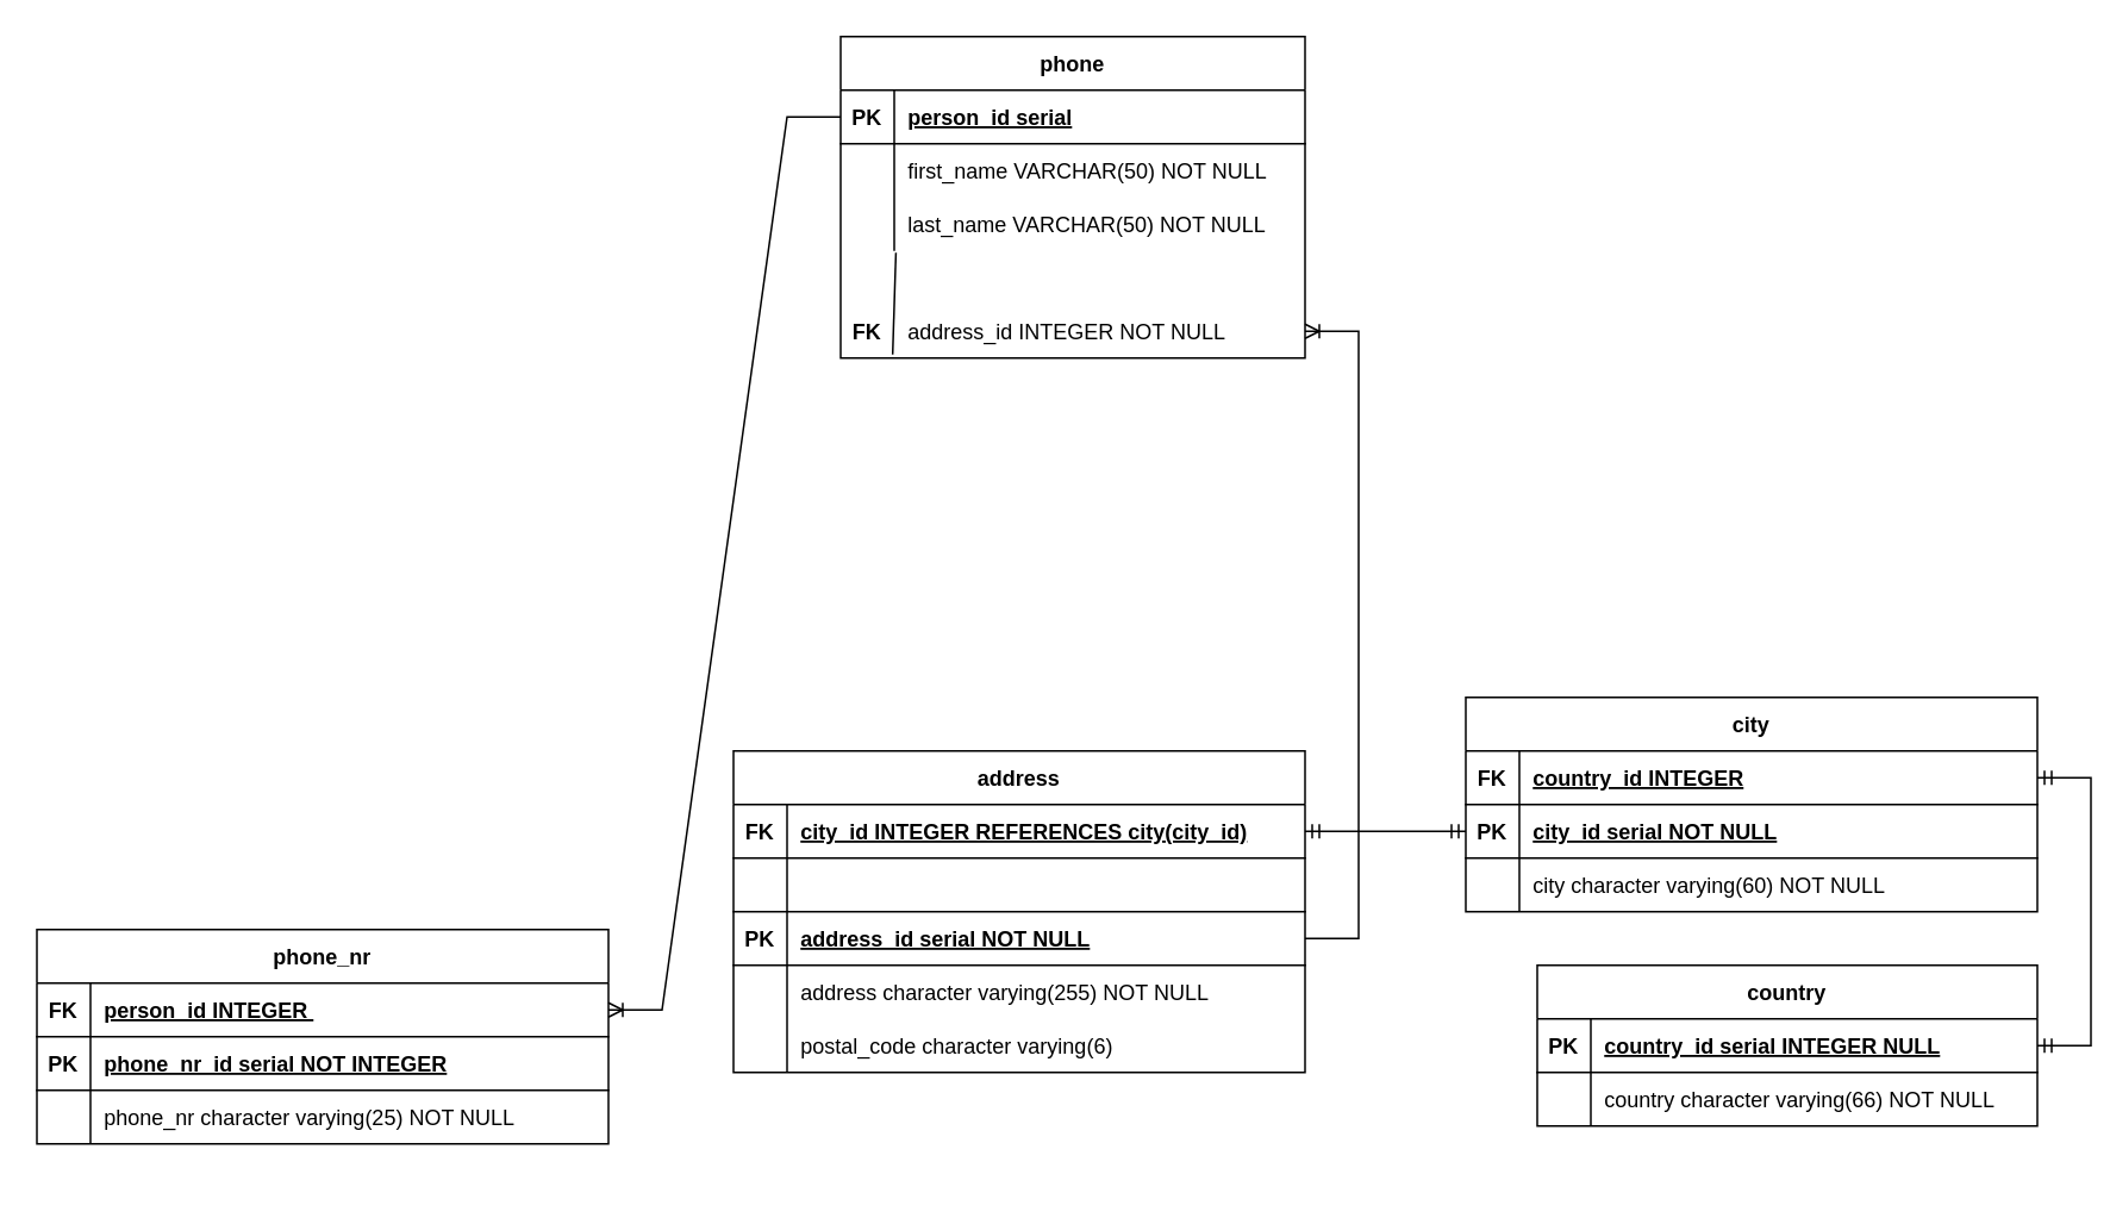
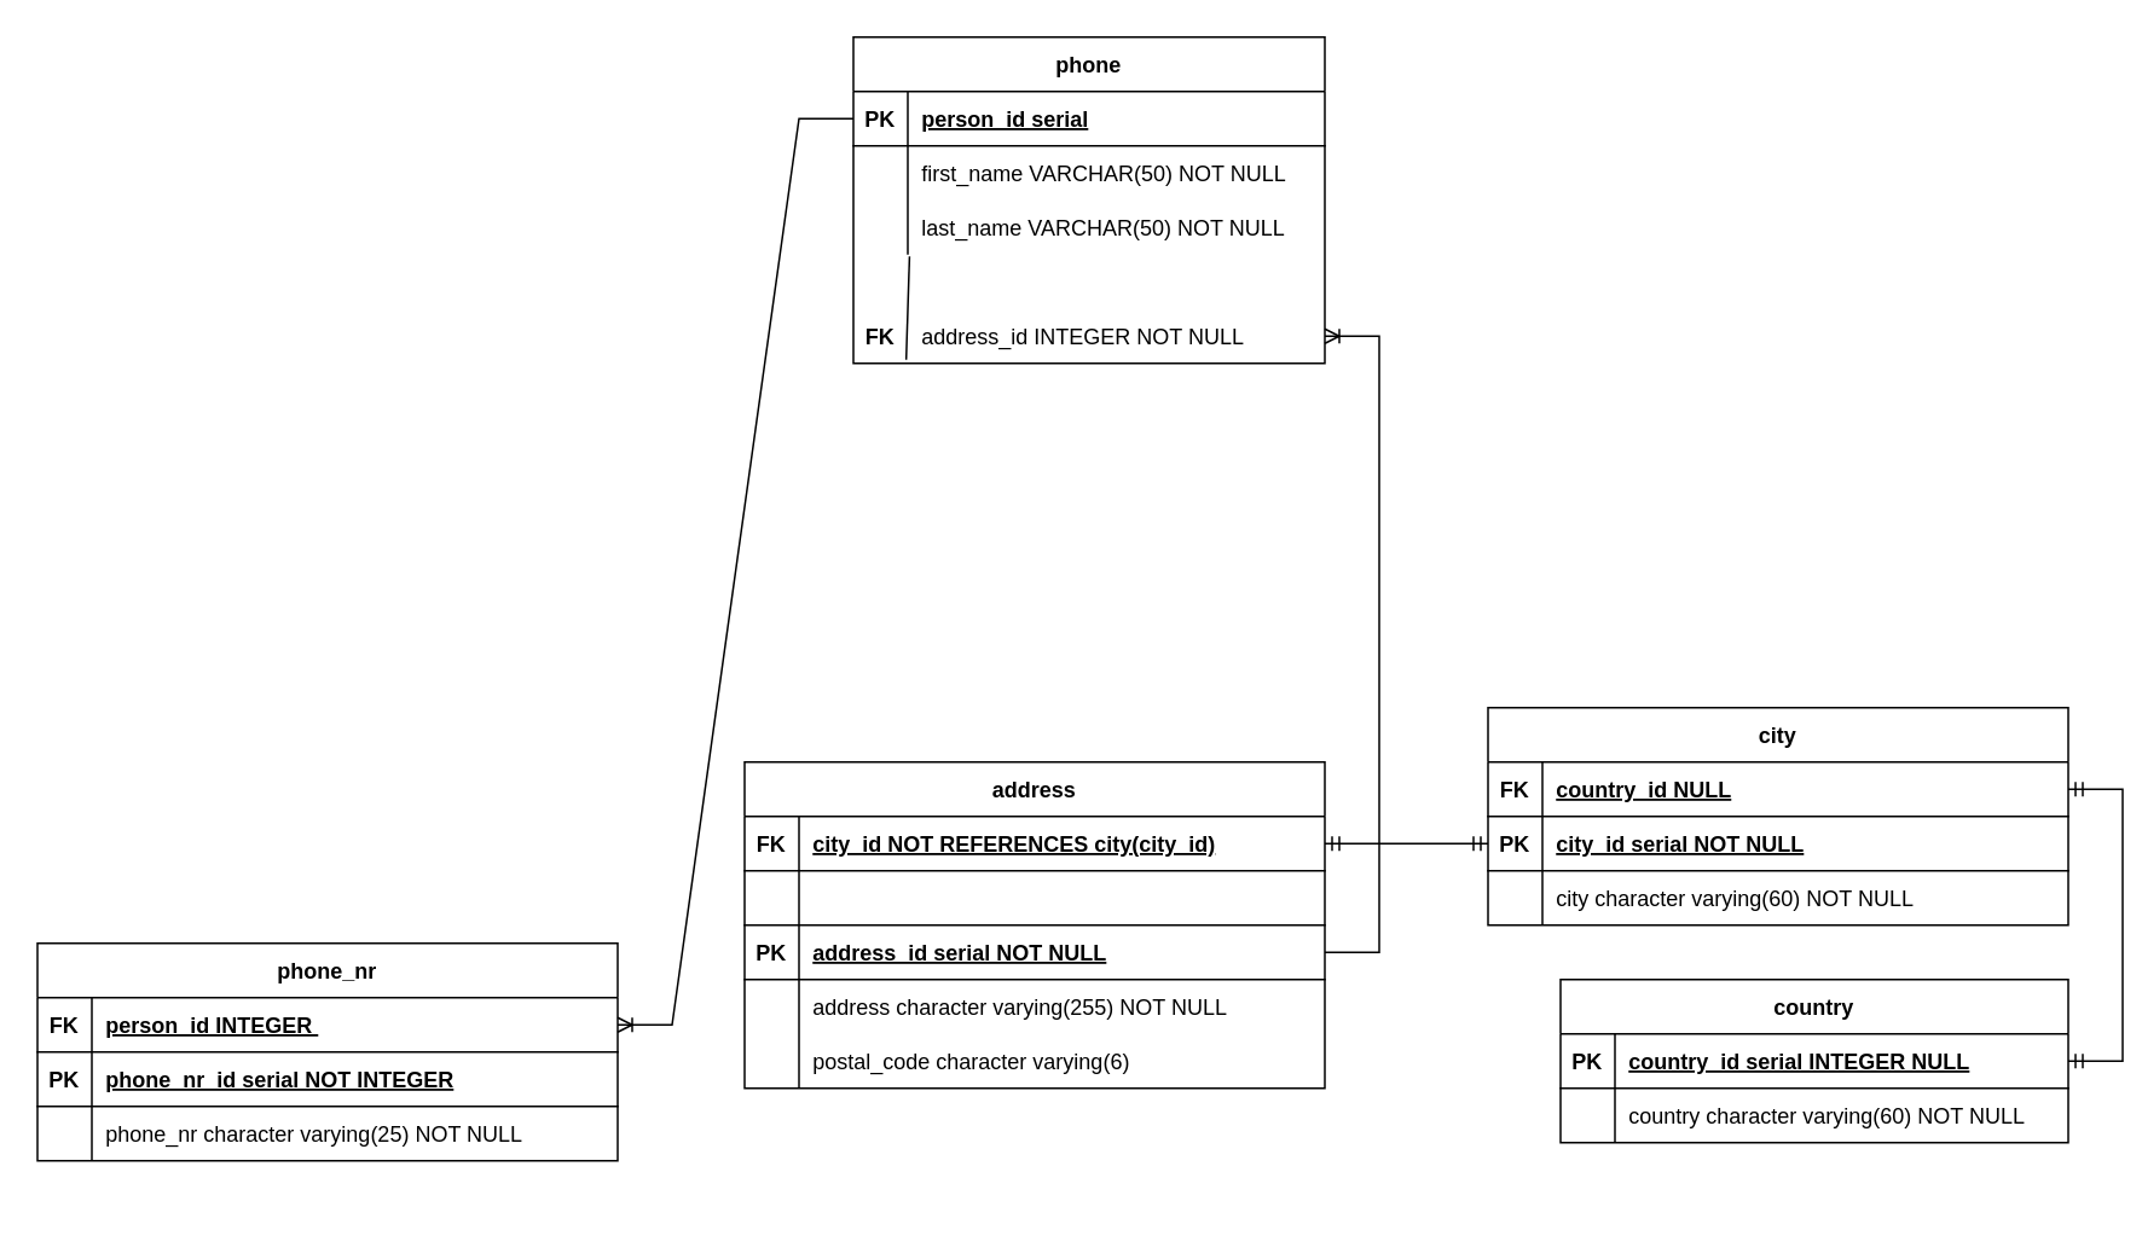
- <mxCell id="32" value="country_id INTEGER" style="shape=partialRectangle;overflow=hidden;connectable=0;fillColor=none;align=left;strokeColor=inherit;top=0;left=0;bottom=0;right=0;spacingLeft=6;fontStyle=5;" parent="30" vertex="1"><mxGeometry x="30" width="290" height="30" as="geometry"><mxRectangle width="290" height="30" as="alternateBounds" /></mxGeometry></mxCell>
+ <mxCell id="32" value="country_id NULL" style="shape=partialRectangle;overflow=hidden;connectable=0;fillColor=none;align=left;strokeColor=inherit;top=0;left=0;bottom=0;right=0;spacingLeft=6;fontStyle=5;" parent="30" vertex="1"><mxGeometry x="30" width="290" height="30" as="geometry"><mxRectangle width="290" height="30" as="alternateBounds" /></mxGeometry></mxCell>
- <mxCell id="42" value="city_id INTEGER REFERENCES city(city_id)" style="shape=partialRectangle;overflow=hidden;connectable=0;fillColor=none;align=left;strokeColor=inherit;top=0;left=0;bottom=0;right=0;spacingLeft=6;fontStyle=5;" parent="40" vertex="1"><mxGeometry x="30" width="290" height="30" as="geometry"><mxRectangle width="290" height="30" as="alternateBounds" /></mxGeometry></mxCell>
+ <mxCell id="42" value="city_id NOT REFERENCES city(city_id)" style="shape=partialRectangle;overflow=hidden;connectable=0;fillColor=none;align=left;strokeColor=inherit;top=0;left=0;bottom=0;right=0;spacingLeft=6;fontStyle=5;" parent="40" vertex="1"><mxGeometry x="30" width="290" height="30" as="geometry"><mxRectangle width="290" height="30" as="alternateBounds" /></mxGeometry></mxCell>
- <mxCell id="28" value="country character varying(66) NOT NULL" style="shape=partialRectangle;overflow=hidden;connectable=0;fillColor=none;align=left;strokeColor=inherit;top=0;left=0;bottom=0;right=0;spacingLeft=6;" parent="26" vertex="1"><mxGeometry x="30" width="250" height="30" as="geometry"><mxRectangle width="250" height="30" as="alternateBounds" /></mxGeometry></mxCell>
+ <mxCell id="28" value="country character varying(60) NOT NULL" style="shape=partialRectangle;overflow=hidden;connectable=0;fillColor=none;align=left;strokeColor=inherit;top=0;left=0;bottom=0;right=0;spacingLeft=6;" parent="26" vertex="1"><mxGeometry x="30" width="250" height="30" as="geometry"><mxRectangle width="250" height="30" as="alternateBounds" /></mxGeometry></mxCell>
